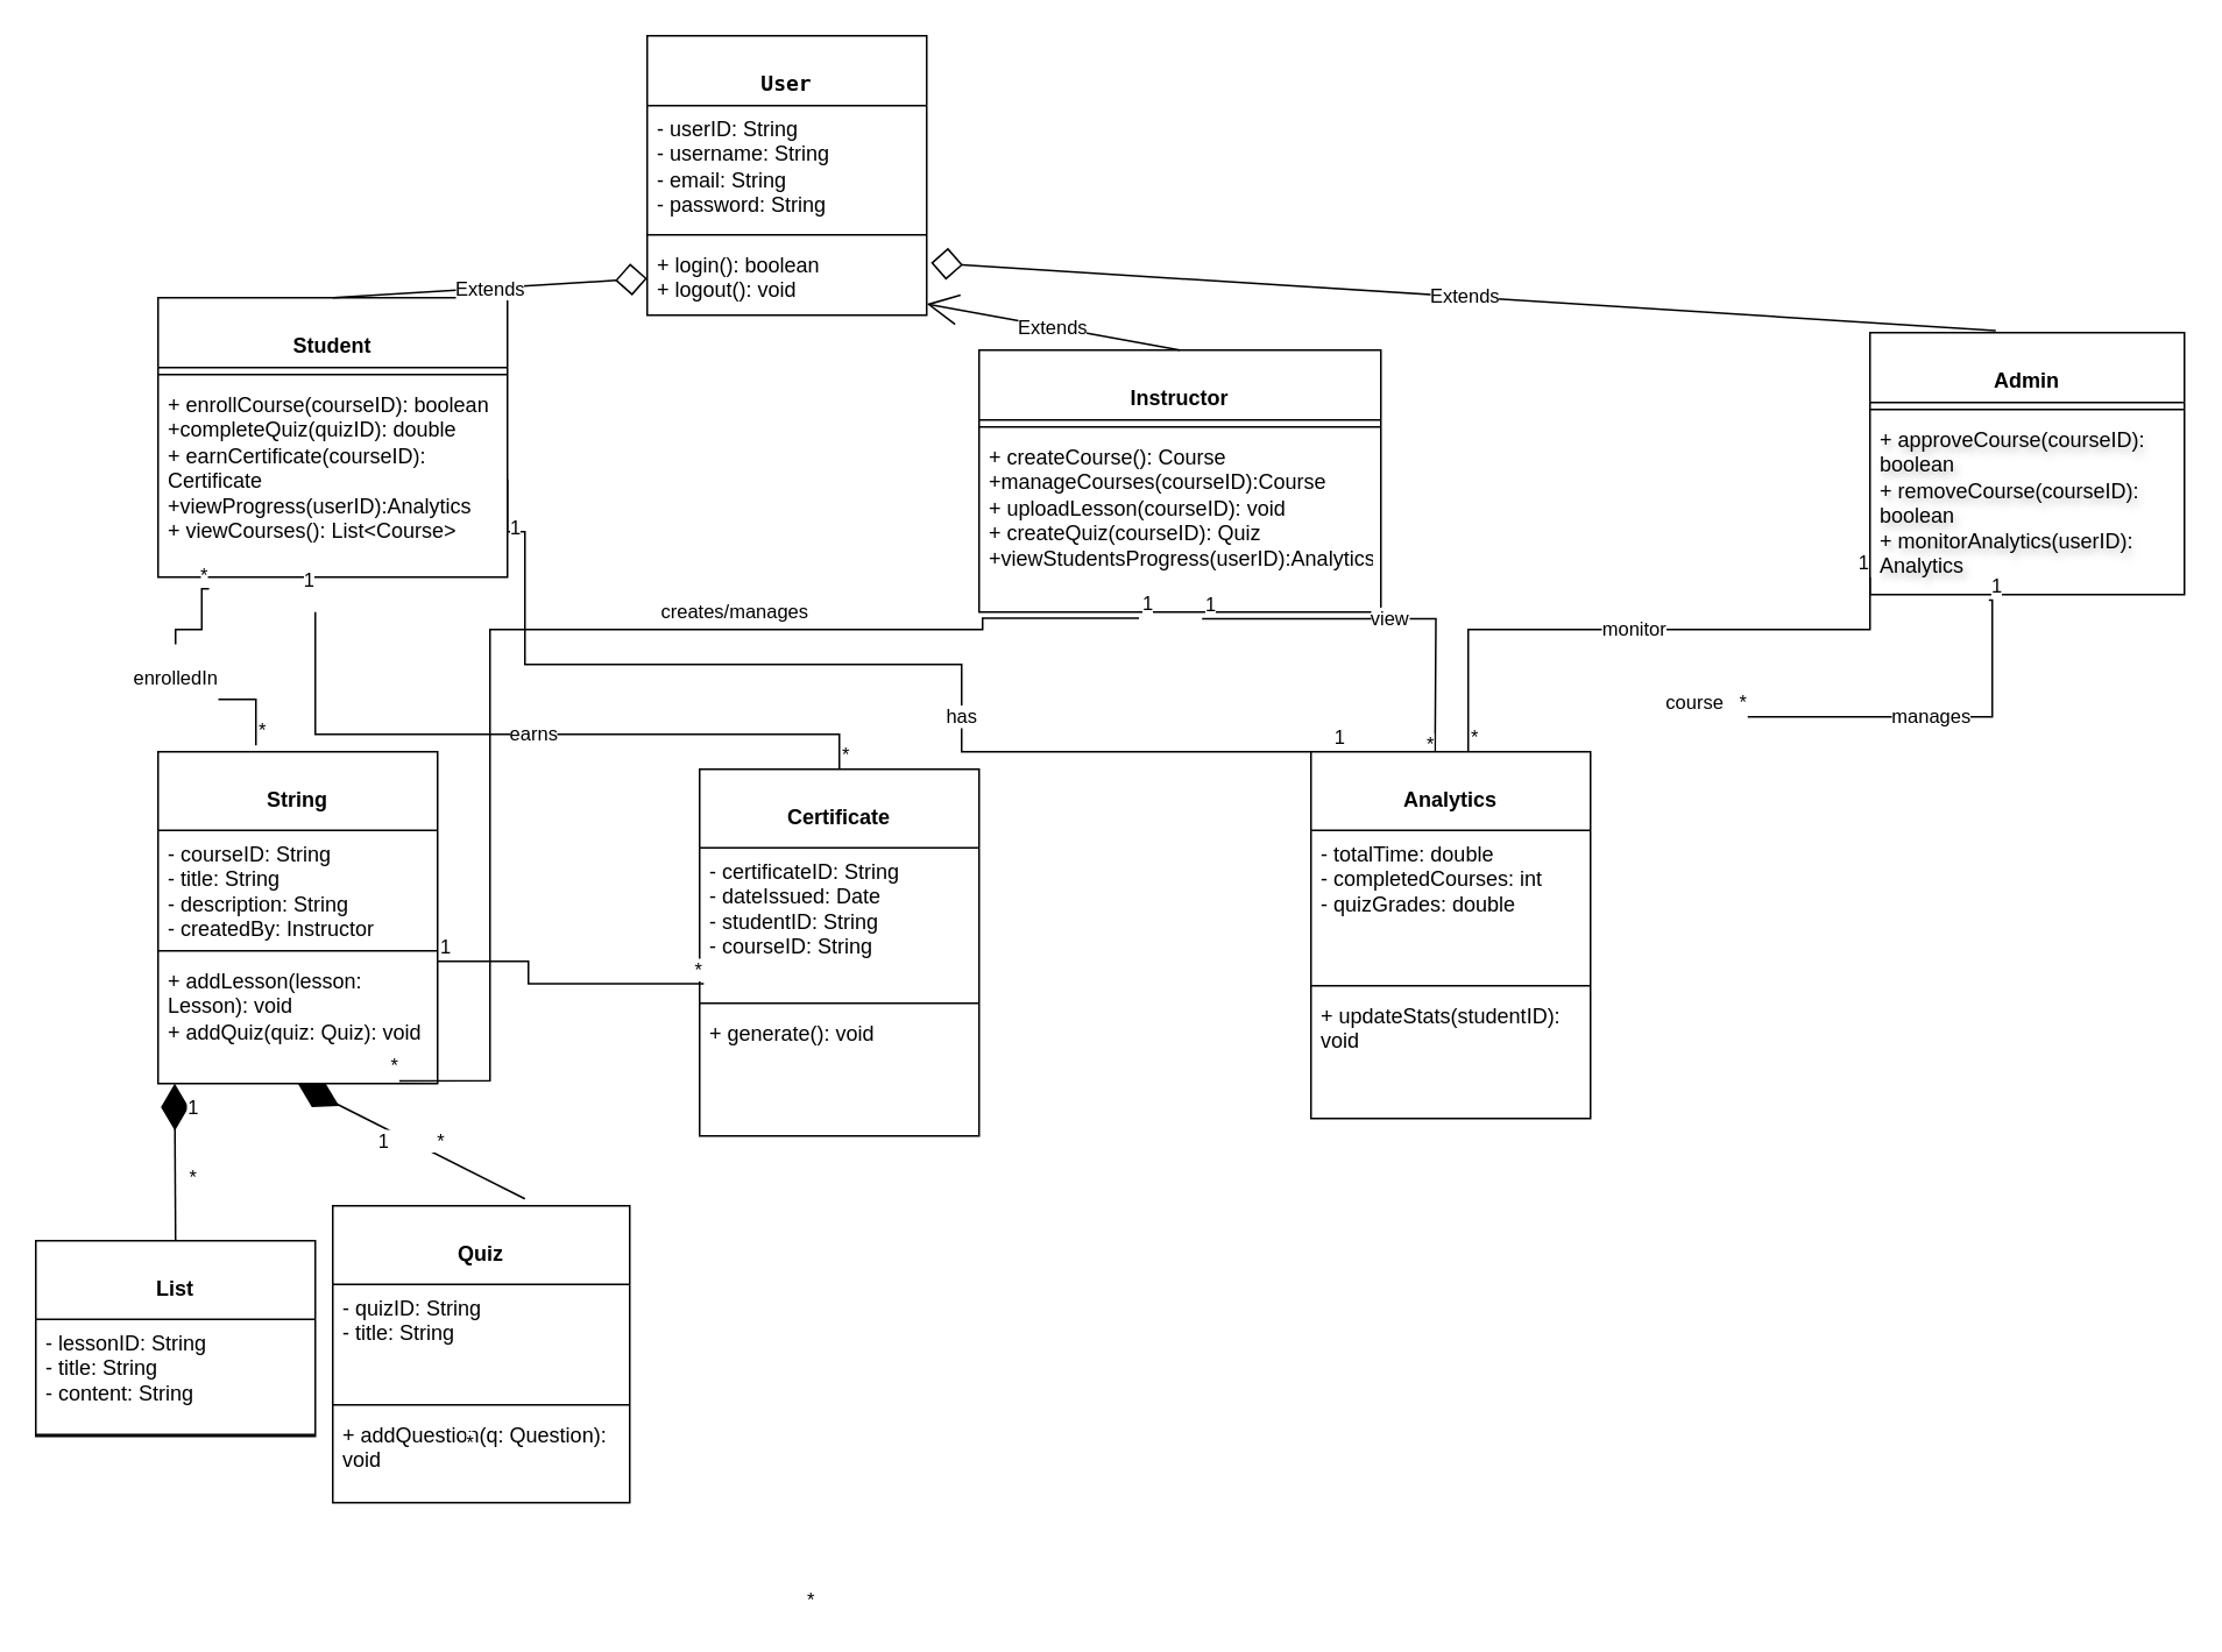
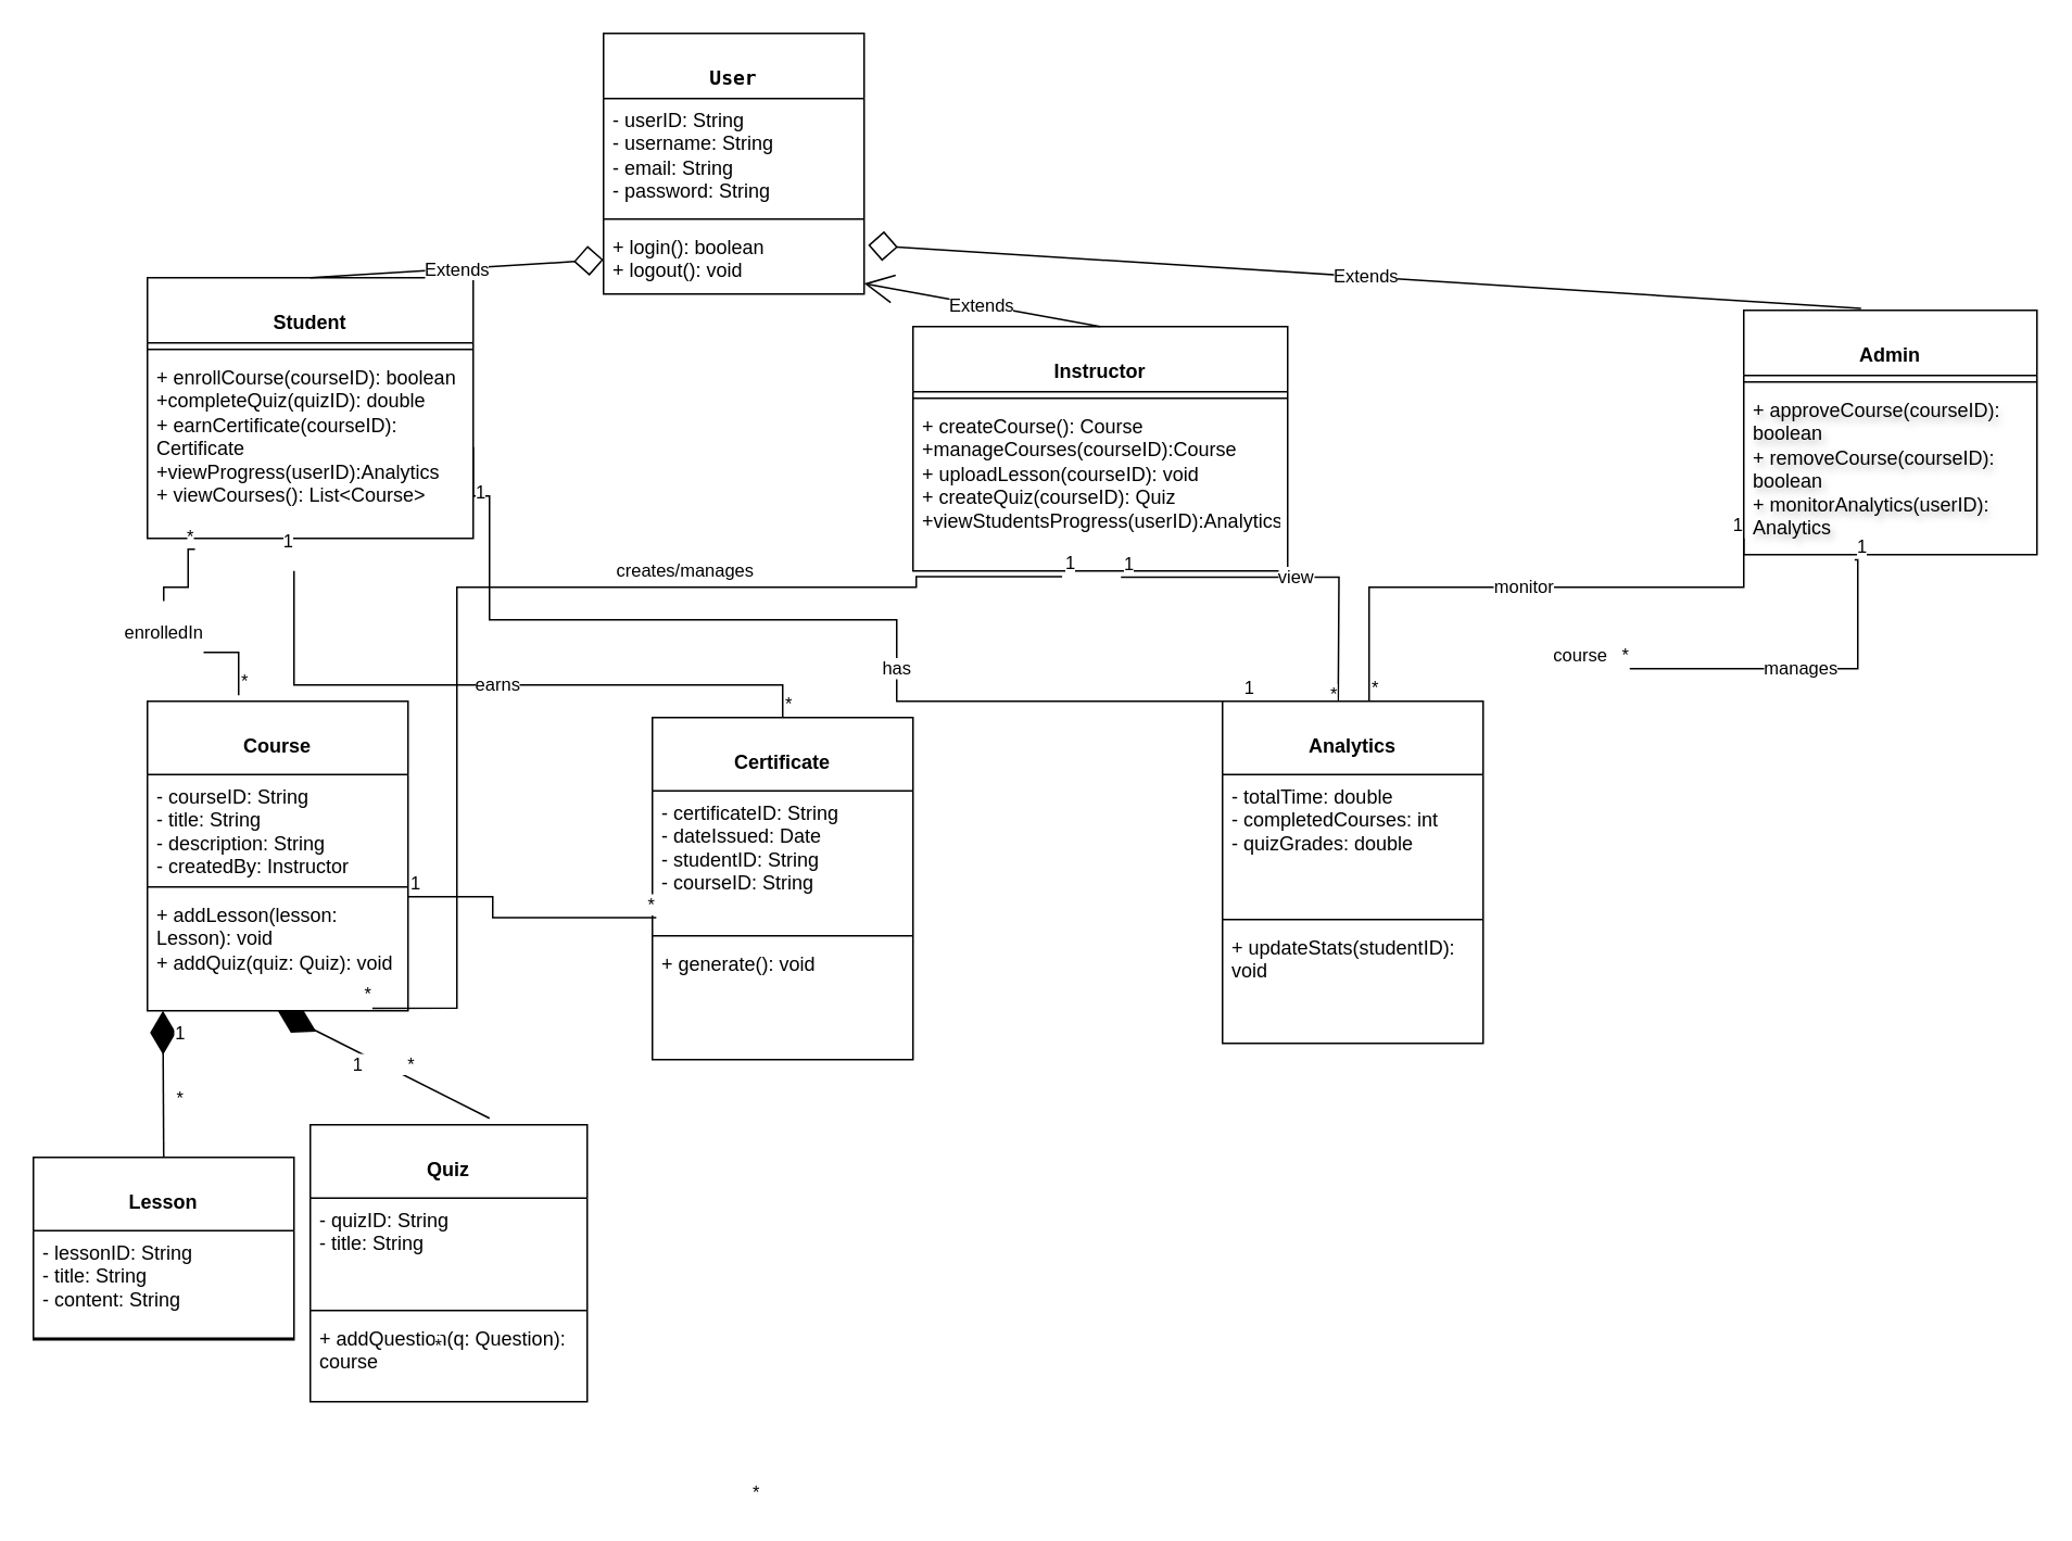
- <mxCell id="18" value="&#10;String&#10;&#10;" style="swimlane;fontStyle=1;align=center;verticalAlign=top;childLayout=stackLayout;horizontal=1;startSize=45;horizontalStack=0;resizeParent=1;resizeParentMax=0;resizeLast=0;collapsible=1;marginBottom=0;whiteSpace=wrap;html=1;" parent="1" vertex="1"><mxGeometry x="90" y="430" width="160" height="190" as="geometry" /></mxCell>
+ <mxCell id="18" value="&#10;Course&#10;&#10;" style="swimlane;fontStyle=1;align=center;verticalAlign=top;childLayout=stackLayout;horizontal=1;startSize=45;horizontalStack=0;resizeParent=1;resizeParentMax=0;resizeLast=0;collapsible=1;marginBottom=0;whiteSpace=wrap;html=1;" parent="1" vertex="1"><mxGeometry x="90" y="430" width="160" height="190" as="geometry" /></mxCell>
- <mxCell id="58" value="&#10;List&#10;&#10;" style="swimlane;fontStyle=1;align=center;verticalAlign=top;childLayout=stackLayout;horizontal=1;startSize=45;horizontalStack=0;resizeParent=1;resizeParentMax=0;resizeLast=0;collapsible=1;marginBottom=0;whiteSpace=wrap;html=1;" vertex="1" parent="1"><mxGeometry x="20" y="710" width="160" height="112" as="geometry" /></mxCell>
+ <mxCell id="58" value="&#10;Lesson&#10;&#10;" style="swimlane;fontStyle=1;align=center;verticalAlign=top;childLayout=stackLayout;horizontal=1;startSize=45;horizontalStack=0;resizeParent=1;resizeParentMax=0;resizeLast=0;collapsible=1;marginBottom=0;whiteSpace=wrap;html=1;" vertex="1" parent="1"><mxGeometry x="20" y="710" width="160" height="112" as="geometry" /></mxCell>
- <mxCell id="64" value="+ addQuestion(q: Question): void" style="text;strokeColor=none;fillColor=none;align=left;verticalAlign=top;spacingLeft=4;spacingRight=4;overflow=hidden;rotatable=0;points=[[0,0.5],[1,0.5]];portConstraint=eastwest;whiteSpace=wrap;html=1;" vertex="1" parent="61"><mxGeometry y="118" width="170" height="52" as="geometry" /></mxCell>
+ <mxCell id="64" value="+ addQuestion(q: Question): course" style="text;strokeColor=none;fillColor=none;align=left;verticalAlign=top;spacingLeft=4;spacingRight=4;overflow=hidden;rotatable=0;points=[[0,0.5],[1,0.5]];portConstraint=eastwest;whiteSpace=wrap;html=1;" vertex="1" parent="61"><mxGeometry y="118" width="170" height="52" as="geometry" /></mxCell>
